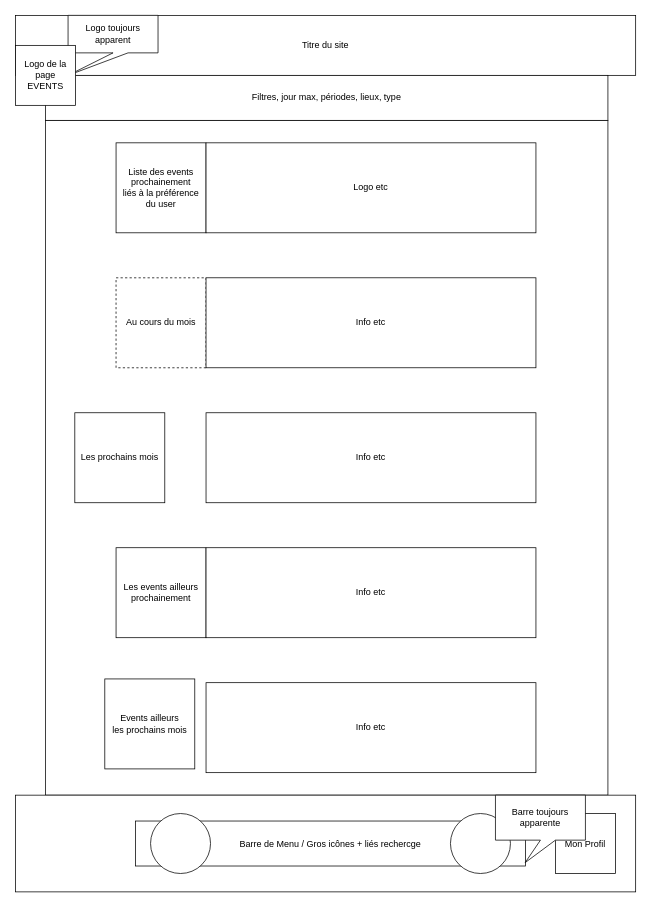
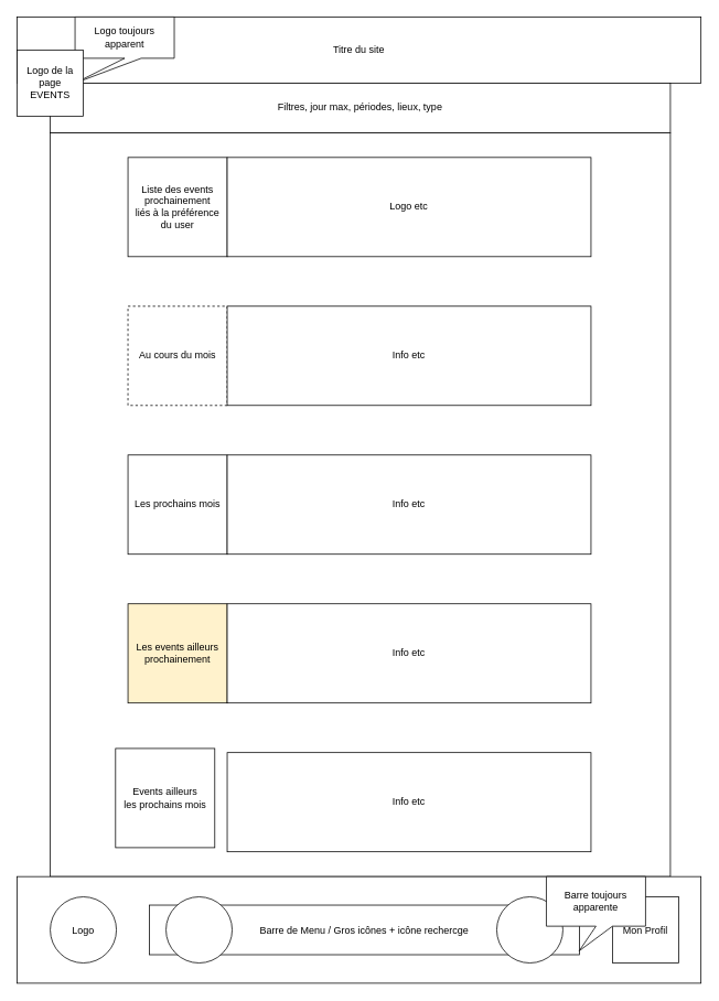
- <mxCell id="17" value="Les prochains mois" style="rounded=0;whiteSpace=wrap;html=1;" vertex="1" parent="1"><mxGeometry x="99" y="550" width="120" height="120" as="geometry" /></mxCell>
+ <mxCell id="17" value="Les prochains mois" style="rounded=0;whiteSpace=wrap;html=1;" vertex="1" parent="1"><mxGeometry x="154" y="550" width="120" height="120" as="geometry" /></mxCell>
- <mxCell id="19" value="Les events ailleurs&lt;br&gt;prochainement" style="rounded=0;whiteSpace=wrap;html=1;" vertex="1" parent="1"><mxGeometry x="154" y="730" width="120" height="120" as="geometry" /></mxCell>
+ <mxCell id="19" value="Les events ailleurs&lt;br&gt;prochainement" style="rounded=0;whiteSpace=wrap;html=1;fillColor=#fff2cc;" vertex="1" parent="1"><mxGeometry x="154" y="730" width="120" height="120" as="geometry" /></mxCell>
+ <mxCell id="5" value="Logo" style="ellipse;whiteSpace=wrap;html=1;aspect=fixed;" parent="1" vertex="1"><mxGeometry x="60" y="1084.5" width="80" height="80" as="geometry" /></mxCell>
- <mxCell id="4" value="Barre de Menu / Gros icônes + liés rechercge" style="rounded=0;whiteSpace=wrap;html=1;" parent="1" vertex="1"><mxGeometry x="180" y="1094.5" width="520" height="60" as="geometry" /></mxCell>
+ <mxCell id="4" value="Barre de Menu / Gros icônes + icône rechercge" style="rounded=0;whiteSpace=wrap;html=1;" parent="1" vertex="1"><mxGeometry x="180" y="1094.5" width="520" height="60" as="geometry" /></mxCell>
